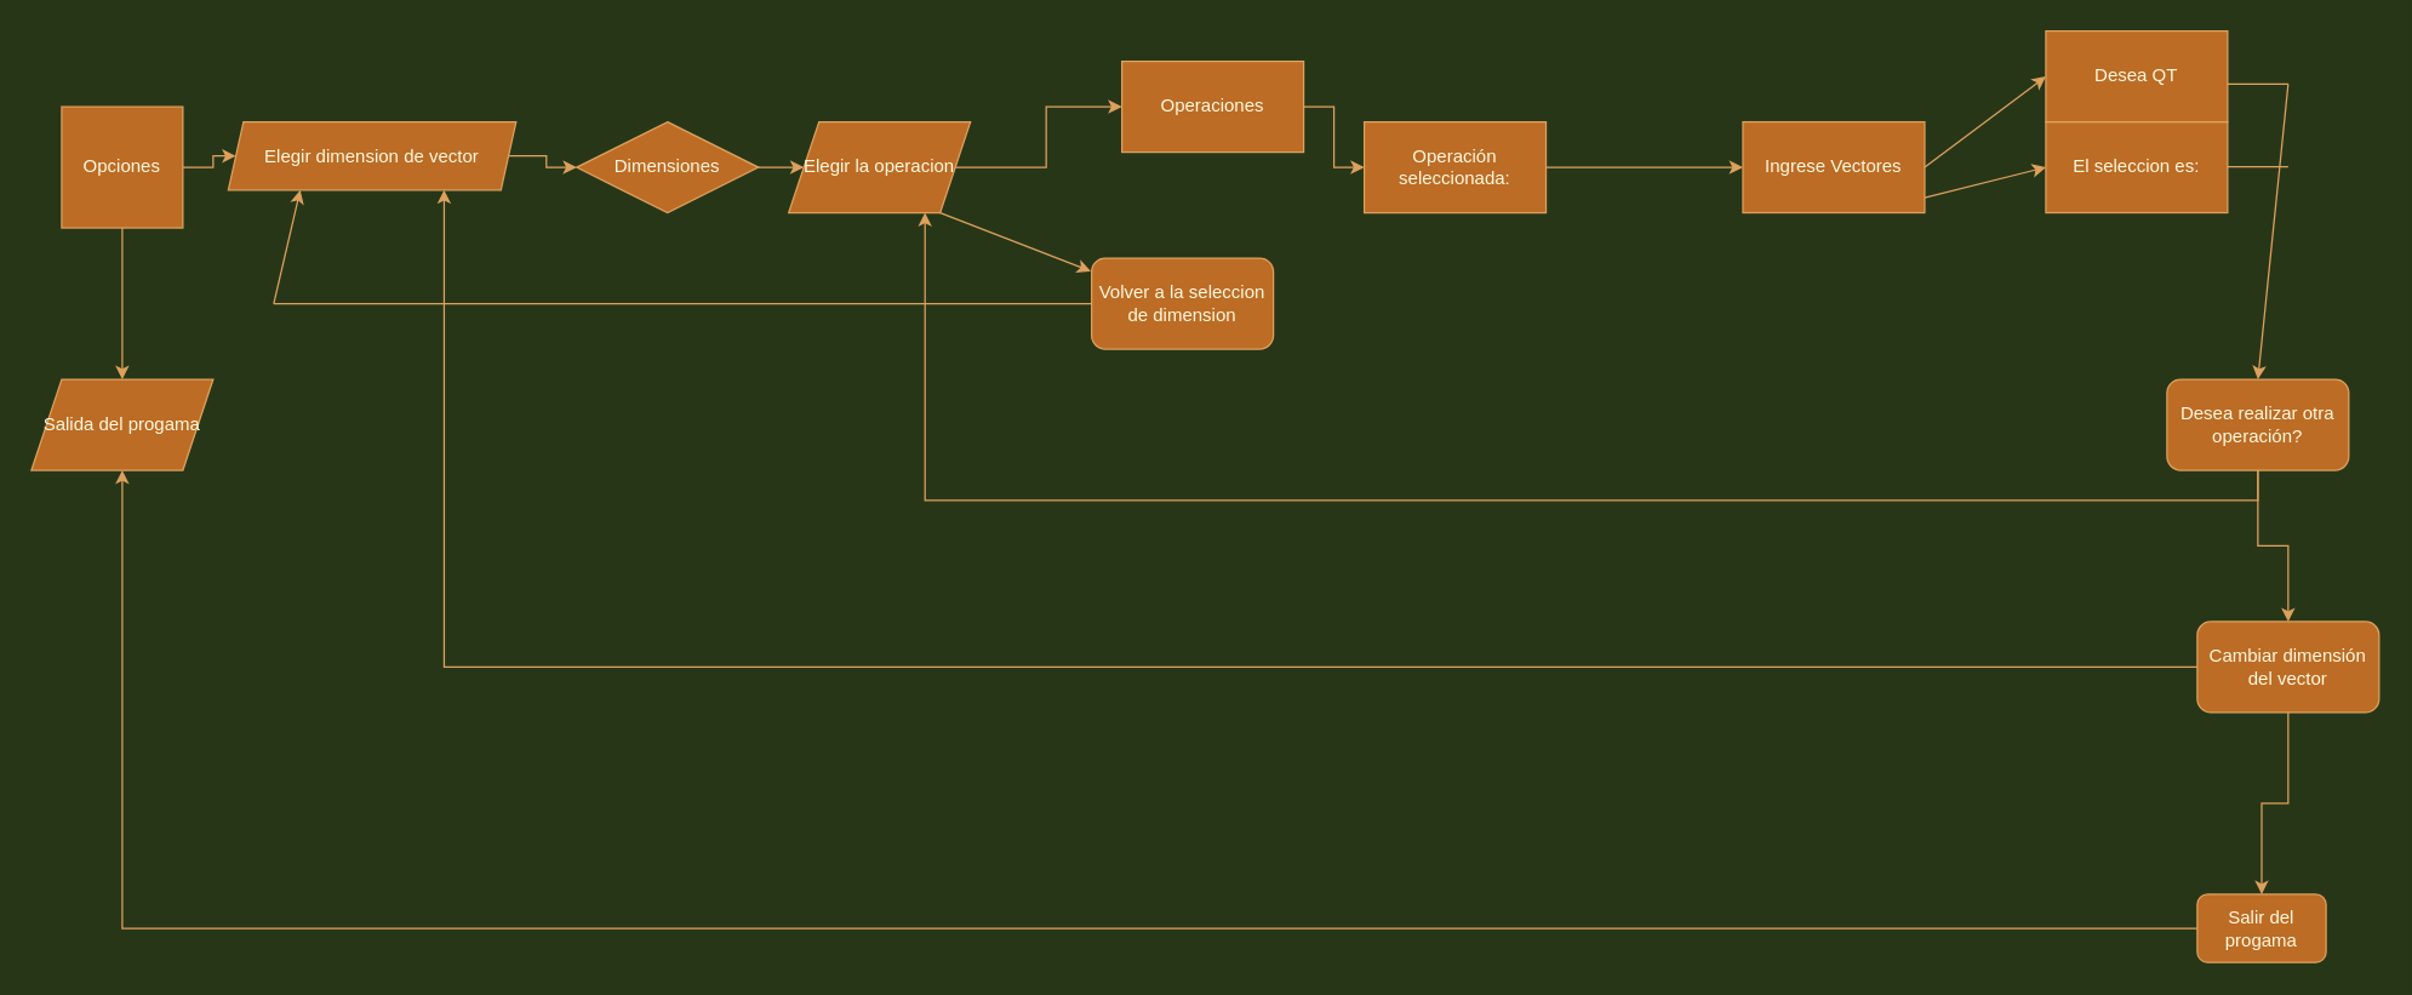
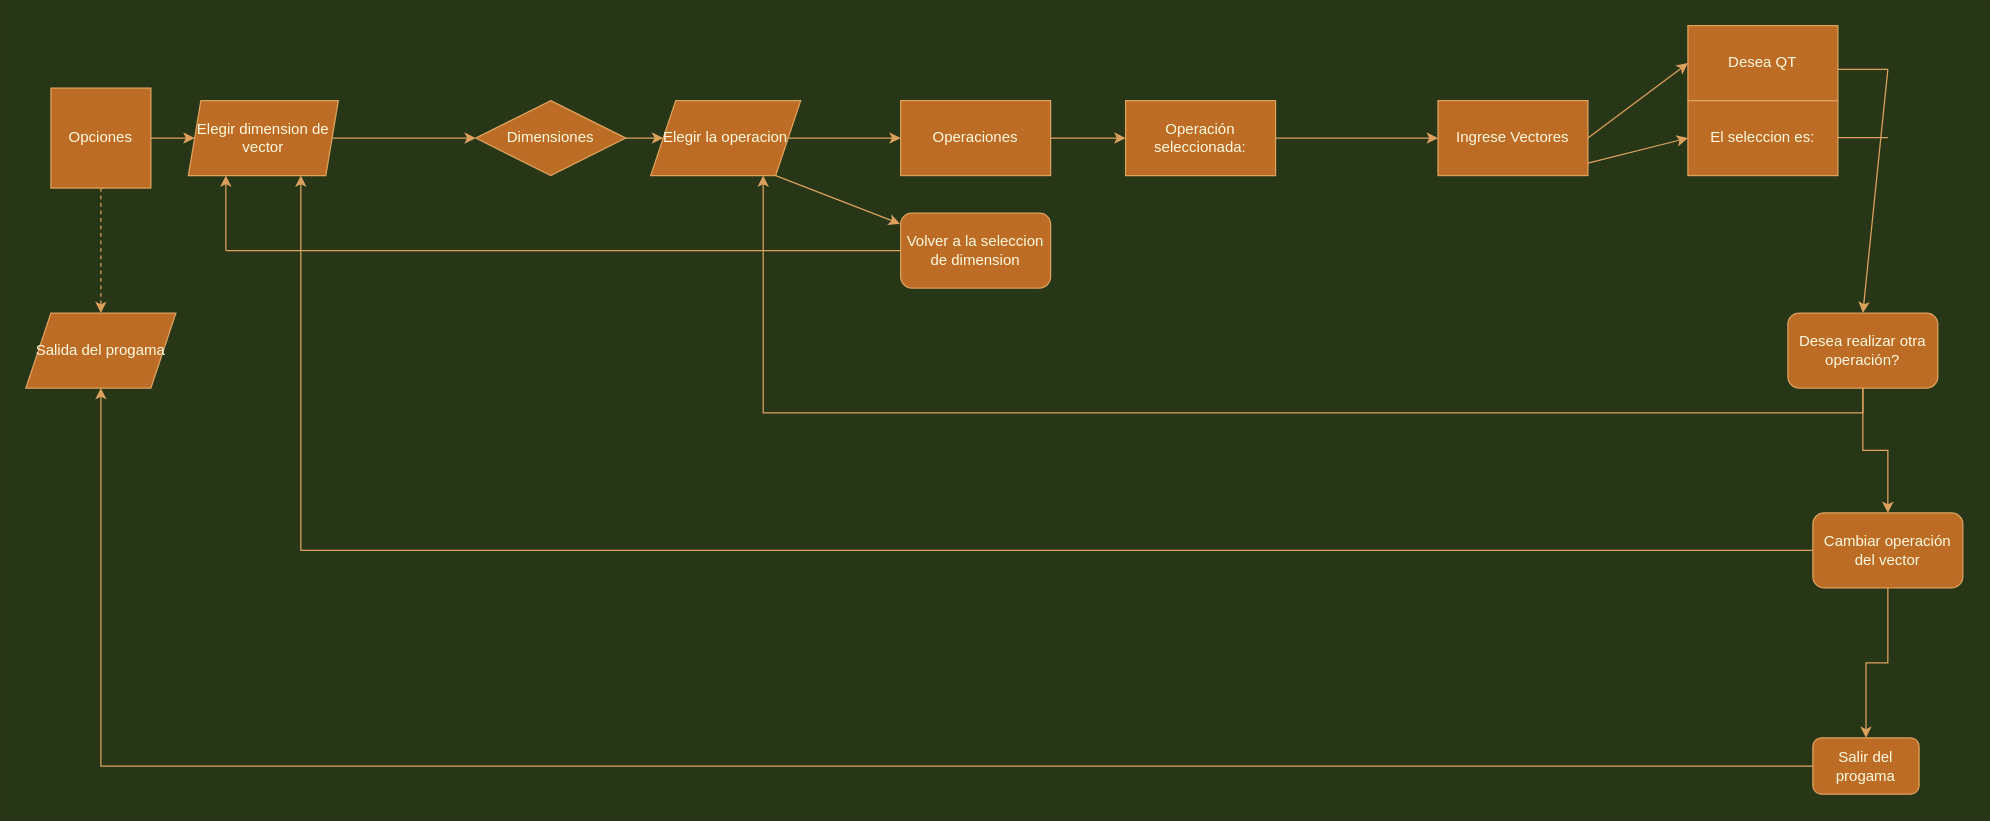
- <mxCell id="28" value="Operaciones" style="rounded=0;whiteSpace=wrap;html=1;fillColor=#BC6C25;strokeColor=#DDA15E;fontColor=#FEFAE0;" parent="1" vertex="1"><mxGeometry x="740" y="40" width="120" height="60" as="geometry" /></mxCell>
+ <mxCell id="28" value="Operaciones" style="rounded=0;whiteSpace=wrap;html=1;fillColor=#BC6C25;strokeColor=#DDA15E;fontColor=#FEFAE0;" parent="1" vertex="1"><mxGeometry x="720" y="80" width="120" height="60" as="geometry" /></mxCell>
- <mxCell id="7" value="Elegir dimension de vector" style="shape=parallelogram;perimeter=parallelogramPerimeter;whiteSpace=wrap;html=1;fixedSize=1;size=10;fillColor=#BC6C25;strokeColor=#DDA15E;fontColor=#FEFAE0;" parent="1" vertex="1"><mxGeometry x="150" y="80" width="190" height="45" as="geometry" /></mxCell>
+ <mxCell id="7" value="Elegir dimension de vector" style="shape=parallelogram;perimeter=parallelogramPerimeter;whiteSpace=wrap;html=1;fixedSize=1;size=10;fillColor=#BC6C25;strokeColor=#DDA15E;fontColor=#FEFAE0;" parent="1" vertex="1"><mxGeometry x="150" y="80" width="120" height="60" as="geometry" /></mxCell>
- <mxCell id="2" style="edgeStyle=orthogonalEdgeStyle;rounded=0;orthogonalLoop=1;jettySize=auto;html=1;entryX=0.5;entryY=0;entryDx=0;entryDy=0;labelBackgroundColor=#283618;strokeColor=#DDA15E;fontColor=#FEFAE0;" parent="1" source="4" target="5" edge="1"><mxGeometry relative="1" as="geometry" /></mxCell>
+ <mxCell id="2" style="edgeStyle=orthogonalEdgeStyle;rounded=0;orthogonalLoop=1;jettySize=auto;html=1;entryX=0.5;entryY=0;entryDx=0;entryDy=0;labelBackgroundColor=#283618;strokeColor=#DDA15E;fontColor=#FEFAE0;dashed=1;" parent="1" source="4" target="5" edge="1"><mxGeometry relative="1" as="geometry" /></mxCell>
- <mxCell id="18" value="Cambiar dimensión del vector" style="rounded=1;whiteSpace=wrap;html=1;fillColor=#BC6C25;strokeColor=#DDA15E;fontColor=#FEFAE0;" parent="1" vertex="1"><mxGeometry x="1450" y="410" width="120" height="60" as="geometry" /></mxCell>
+ <mxCell id="18" value="Cambiar operación del vector" style="rounded=1;whiteSpace=wrap;html=1;fillColor=#BC6C25;strokeColor=#DDA15E;fontColor=#FEFAE0;" parent="1" vertex="1"><mxGeometry x="1450" y="410" width="120" height="60" as="geometry" /></mxCell>
